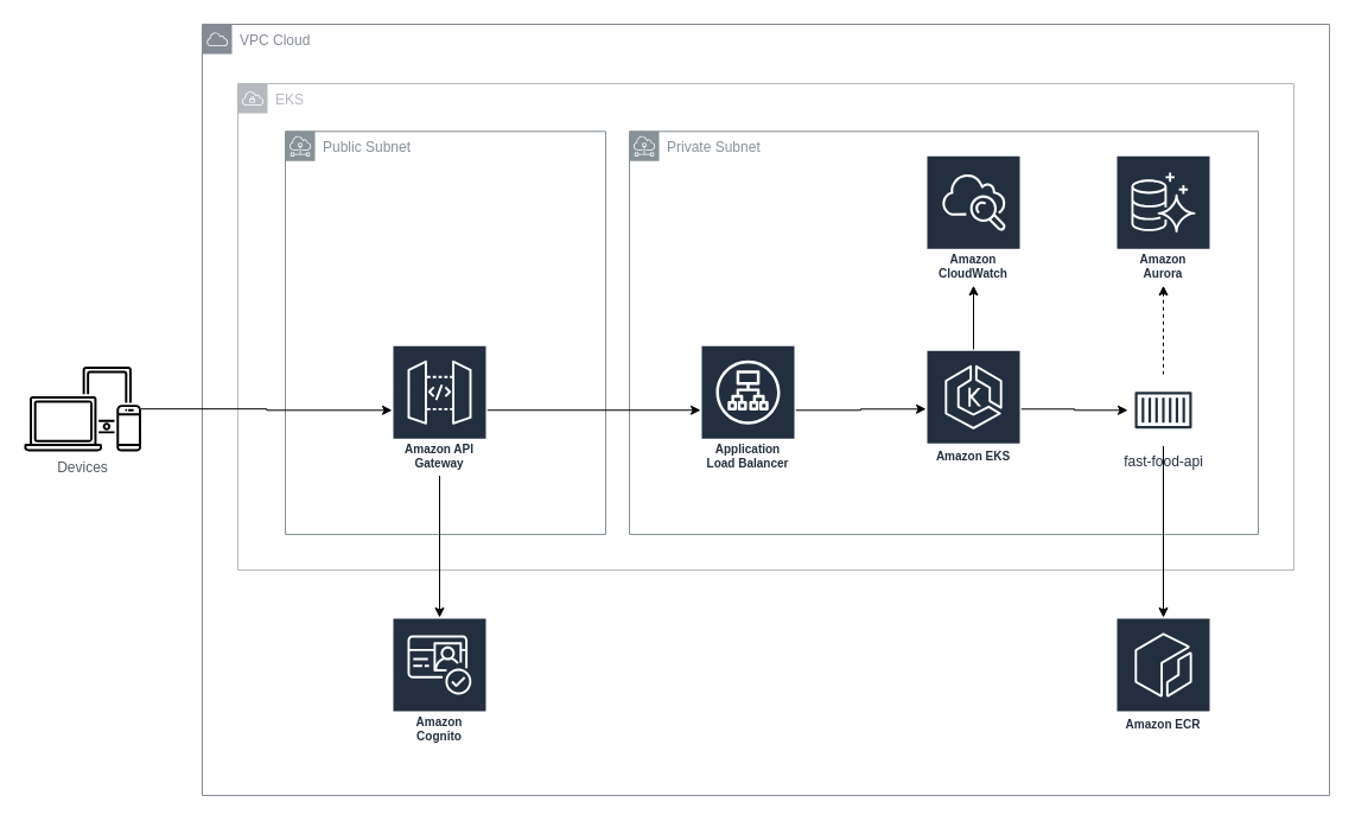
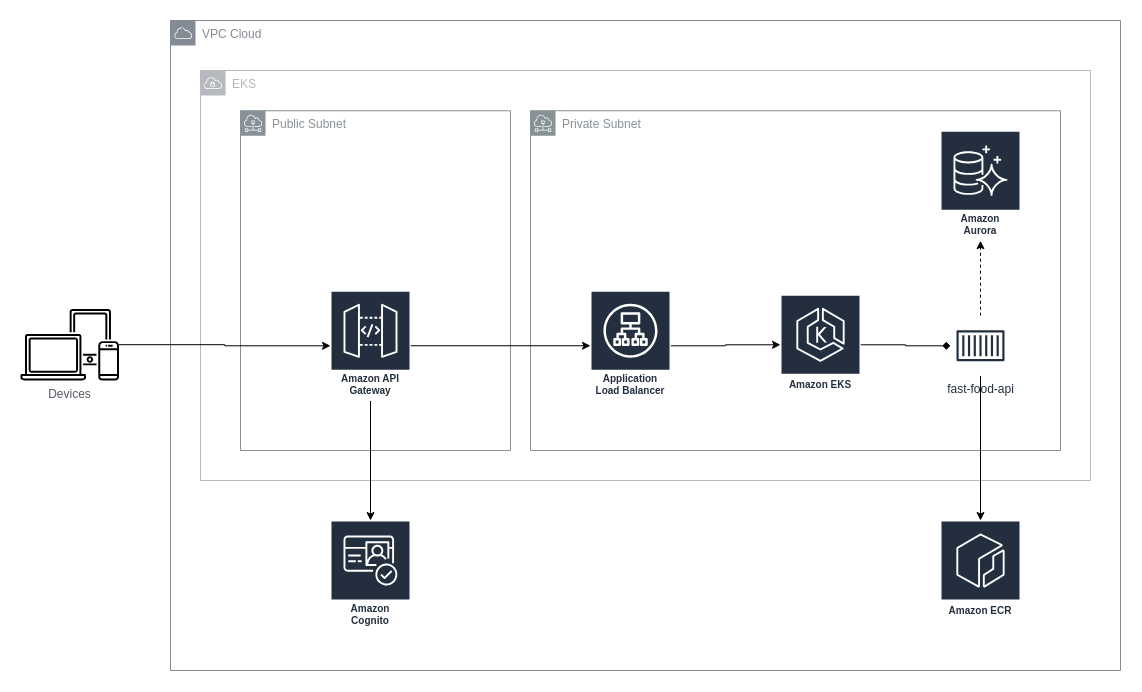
- <mxCell id="22" value="Amazon CloudWatch" style="sketch=0;outlineConnect=0;fontColor=#232F3E;gradientColor=none;strokeColor=#ffffff;fillColor=#232F3E;dashed=0;verticalLabelPosition=middle;verticalAlign=bottom;align=center;html=1;whiteSpace=wrap;fontSize=10;fontStyle=1;spacing=3;shape=mxgraph.aws4.productIcon;prIcon=mxgraph.aws4.cloudwatch;" vertex="1" parent="1"><mxGeometry x="780" y="130.25" width="80" height="110" as="geometry" /></mxCell>
- <mxCell id="20" style="edgeStyle=orthogonalEdgeStyle;rounded=0;orthogonalLoop=1;jettySize=auto;html=1;" edge="1" parent="1" source="21" target="22"><mxGeometry relative="1" as="geometry" /></mxCell>
- <mxCell id="19" style="edgeStyle=orthogonalEdgeStyle;rounded=0;orthogonalLoop=1;jettySize=auto;html=1;" edge="1" parent="1" source="21" target="13"><mxGeometry relative="1" as="geometry" /></mxCell>
+ <mxCell id="19" style="edgeStyle=orthogonalEdgeStyle;rounded=0;orthogonalLoop=1;jettySize=auto;html=1;endArrow=diamond;" edge="1" parent="1" source="21" target="13"><mxGeometry relative="1" as="geometry" /></mxCell>
